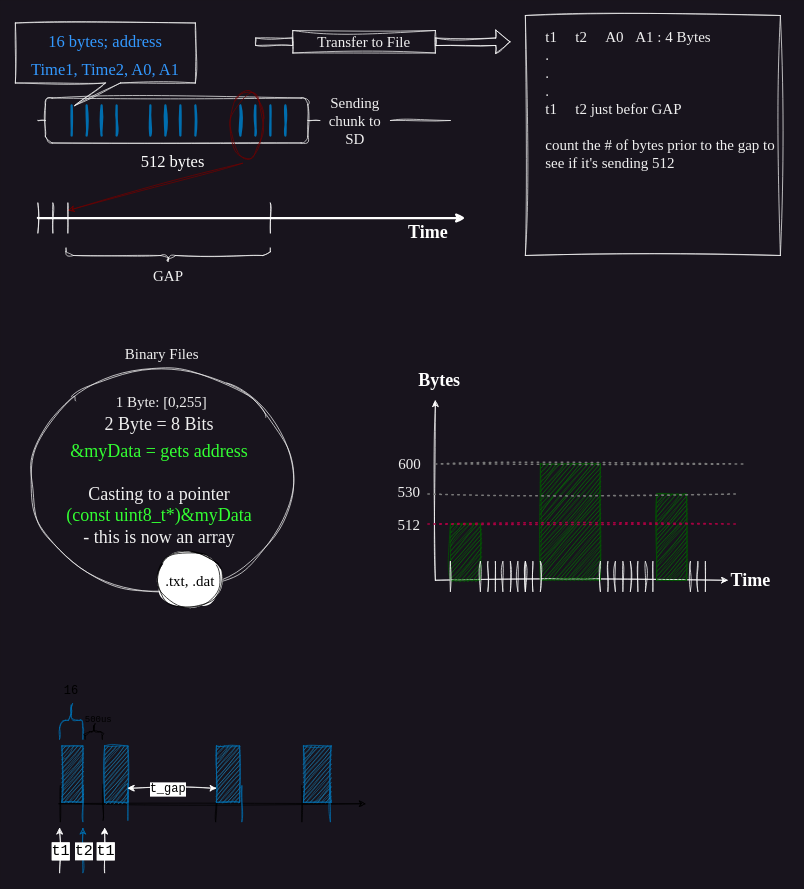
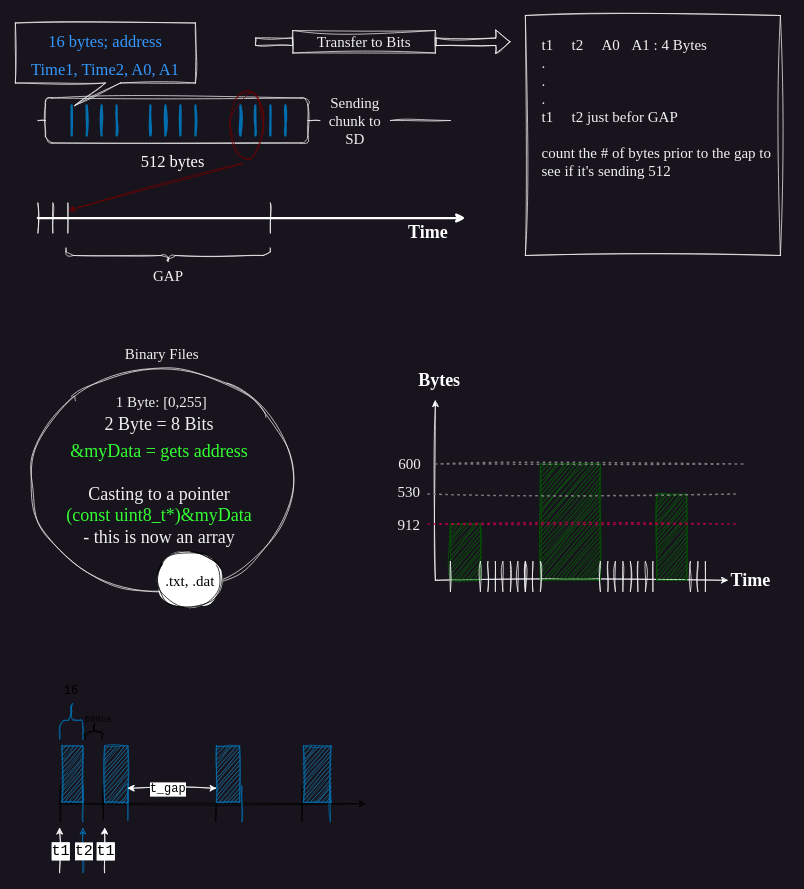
- <mxCell id="31" value="Transfer to File" style="text;html=1;strokeColor=#F0F0F0;fillColor=none;align=center;verticalAlign=middle;whiteSpace=wrap;rounded=0;sketch=1;hachureGap=4;jiggle=2;curveFitting=1;fontFamily=Architects Daughter;fontSource=https%3A%2F%2Ffonts.googleapis.com%2Fcss%3Ffamily%3DArchitects%2BDaughter;fontSize=20;fontColor=#F0F0F0;" parent="1" vertex="1"><mxGeometry x="390" y="40" width="190" height="30" as="geometry" /></mxCell>
+ <mxCell id="31" value="Transfer to Bits" style="text;html=1;strokeColor=#F0F0F0;fillColor=none;align=center;verticalAlign=middle;whiteSpace=wrap;rounded=0;sketch=1;hachureGap=4;jiggle=2;curveFitting=1;fontFamily=Architects Daughter;fontSource=https%3A%2F%2Ffonts.googleapis.com%2Fcss%3Ffamily%3DArchitects%2BDaughter;fontSize=20;fontColor=#F0F0F0;" parent="1" vertex="1"><mxGeometry x="390" y="40" width="190" height="30" as="geometry" /></mxCell>
- <mxCell id="51" value="t1&lt;span style=&quot;white-space: pre;&quot;&gt;&#09;&lt;/span&gt;t2&amp;nbsp;&lt;span style=&quot;white-space: pre;&quot;&gt;&#09;&lt;/span&gt;A0&lt;span style=&quot;white-space: pre;&quot;&gt;&#09;&lt;/span&gt;A1 : 4 Bytes&lt;br&gt;.&lt;br&gt;.&lt;br&gt;.&amp;nbsp;&lt;br&gt;t1&lt;span style=&quot;white-space: pre;&quot;&gt;&#09;&lt;/span&gt;t2 just befor GAP&lt;br&gt;&lt;br&gt;count the # of bytes prior to the gap to see if it's sending 512" style="text;html=1;strokeColor=none;fillColor=none;align=left;verticalAlign=top;whiteSpace=wrap;rounded=0;sketch=1;hachureGap=4;jiggle=2;curveFitting=1;fontFamily=Architects Daughter;fontSource=https%3A%2F%2Ffonts.googleapis.com%2Fcss%3Ffamily%3DArchitects%2BDaughter;fontSize=20;fontColor=#F0F0F0;" parent="1" vertex="1"><mxGeometry x="725" y="30" width="310" height="280" as="geometry" /></mxCell>
+ <mxCell id="51" value="t1&lt;span style=&quot;white-space: pre;&quot;&gt;&#09;&lt;/span&gt;t2&amp;nbsp;&lt;span style=&quot;white-space: pre;&quot;&gt;&#09;&lt;/span&gt;A0&lt;span style=&quot;white-space: pre;&quot;&gt;&#09;&lt;/span&gt;A1 : 4 Bytes&lt;br&gt;.&lt;br&gt;.&lt;br&gt;.&amp;nbsp;&lt;br&gt;t1&lt;span style=&quot;white-space: pre;&quot;&gt;&#09;&lt;/span&gt;t2 just befor GAP&lt;br&gt;&lt;br&gt;count the # of bytes prior to the gap to see if it's sending 512" style="text;html=1;strokeColor=none;fillColor=none;align=left;verticalAlign=top;whiteSpace=wrap;rounded=0;sketch=1;hachureGap=4;jiggle=2;curveFitting=1;fontFamily=Architects Daughter;fontSource=https%3A%2F%2Ffonts.googleapis.com%2Fcss%3Ffamily%3DArchitects%2BDaughter;fontSize=20;fontColor=#F0F0F0;" parent="1" vertex="1"><mxGeometry x="720" y="40" width="310" height="280" as="geometry" /></mxCell>
- <mxCell id="52" value="512" style="text;html=1;strokeColor=none;fillColor=none;align=center;verticalAlign=middle;whiteSpace=wrap;rounded=0;sketch=1;hachureGap=4;jiggle=2;curveFitting=1;fontFamily=Architects Daughter;fontSource=https%3A%2F%2Ffonts.googleapis.com%2Fcss%3Ffamily%3DArchitects%2BDaughter;fontSize=20;fontColor=#F0F0F0;" parent="1" vertex="1"><mxGeometry x="515" y="682.5" width="60" height="30" as="geometry" /></mxCell>
+ <mxCell id="52" value="912" style="text;html=1;strokeColor=none;fillColor=none;align=center;verticalAlign=middle;whiteSpace=wrap;rounded=0;sketch=1;hachureGap=4;jiggle=2;curveFitting=1;fontFamily=Architects Daughter;fontSource=https%3A%2F%2Ffonts.googleapis.com%2Fcss%3Ffamily%3DArchitects%2BDaughter;fontSize=20;fontColor=#F0F0F0;" parent="1" vertex="1"><mxGeometry x="515" y="682.5" width="60" height="30" as="geometry" /></mxCell>
